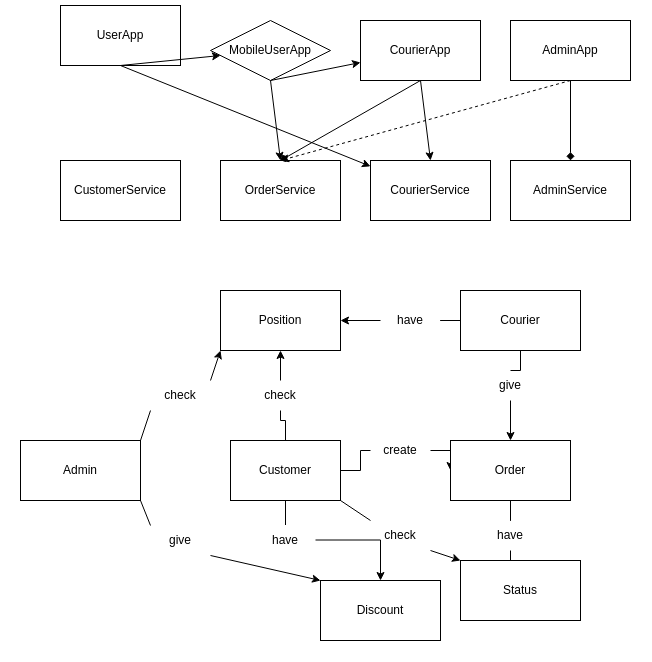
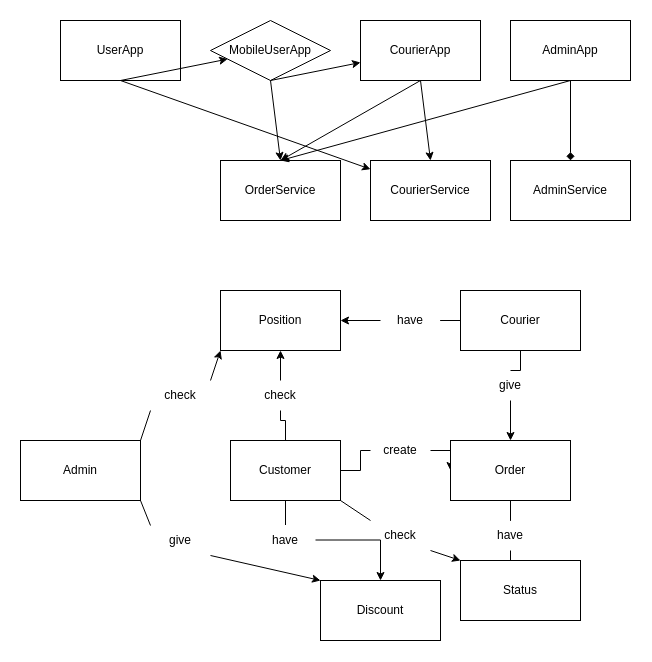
- <mxCell id="4" value="UserApp" style="rounded=0;whiteSpace=wrap;html=1;" vertex="1" parent="1"><mxGeometry x="60" y="5" width="120" height="60" as="geometry" /></mxCell>
+ <mxCell id="4" value="UserApp" style="rounded=0;whiteSpace=wrap;html=1;" vertex="1" parent="1"><mxGeometry x="60" y="20" width="120" height="60" as="geometry" /></mxCell>
- <mxCell id="11" value="" style="endArrow=classic;html=1;rounded=0;exitX=0.5;exitY=1;exitDx=0;exitDy=0;entryX=0.5;entryY=0;entryDx=0;entryDy=0;dashed=1;" edge="1" parent="1" source="8" target="5"><mxGeometry width="50" height="50" relative="1" as="geometry"><mxPoint x="310" y="270" as="sourcePoint" /><mxPoint x="360" y="220" as="targetPoint" /></mxGeometry></mxCell>
+ <mxCell id="11" value="" style="endArrow=classic;html=1;rounded=0;exitX=0.5;exitY=1;exitDx=0;exitDy=0;entryX=0.5;entryY=0;entryDx=0;entryDy=0;" edge="1" parent="1" source="8" target="5"><mxGeometry width="50" height="50" relative="1" as="geometry"><mxPoint x="310" y="270" as="sourcePoint" /><mxPoint x="360" y="220" as="targetPoint" /></mxGeometry></mxCell>
- <mxCell id="12" value="" style="endArrow=diamond;html=1;rounded=0;exitX=0.5;exitY=1;exitDx=0;exitDy=0;entryX=0.5;entryY=0;entryDx=0;entryDy=0;" edge="1" parent="1" source="6" target="5"><mxGeometry width="50" height="50" relative="1" as="geometry"><mxPoint x="310" y="270" as="sourcePoint" /><mxPoint x="520" y="160" as="targetPoint" /></mxGeometry></mxCell>
+ <mxCell id="12" value="" style="endArrow=classic;html=1;rounded=0;exitX=0.5;exitY=1;exitDx=0;exitDy=0;entryX=0.5;entryY=0;entryDx=0;entryDy=0;" edge="1" parent="1" source="6" target="5"><mxGeometry width="50" height="50" relative="1" as="geometry"><mxPoint x="310" y="270" as="sourcePoint" /><mxPoint x="520" y="160" as="targetPoint" /></mxGeometry></mxCell>
- <mxCell id="2" value="СustomerService" style="rounded=0;whiteSpace=wrap;html=1;" vertex="1" parent="1"><mxGeometry x="60" y="160" width="120" height="60" as="geometry" /></mxCell>
